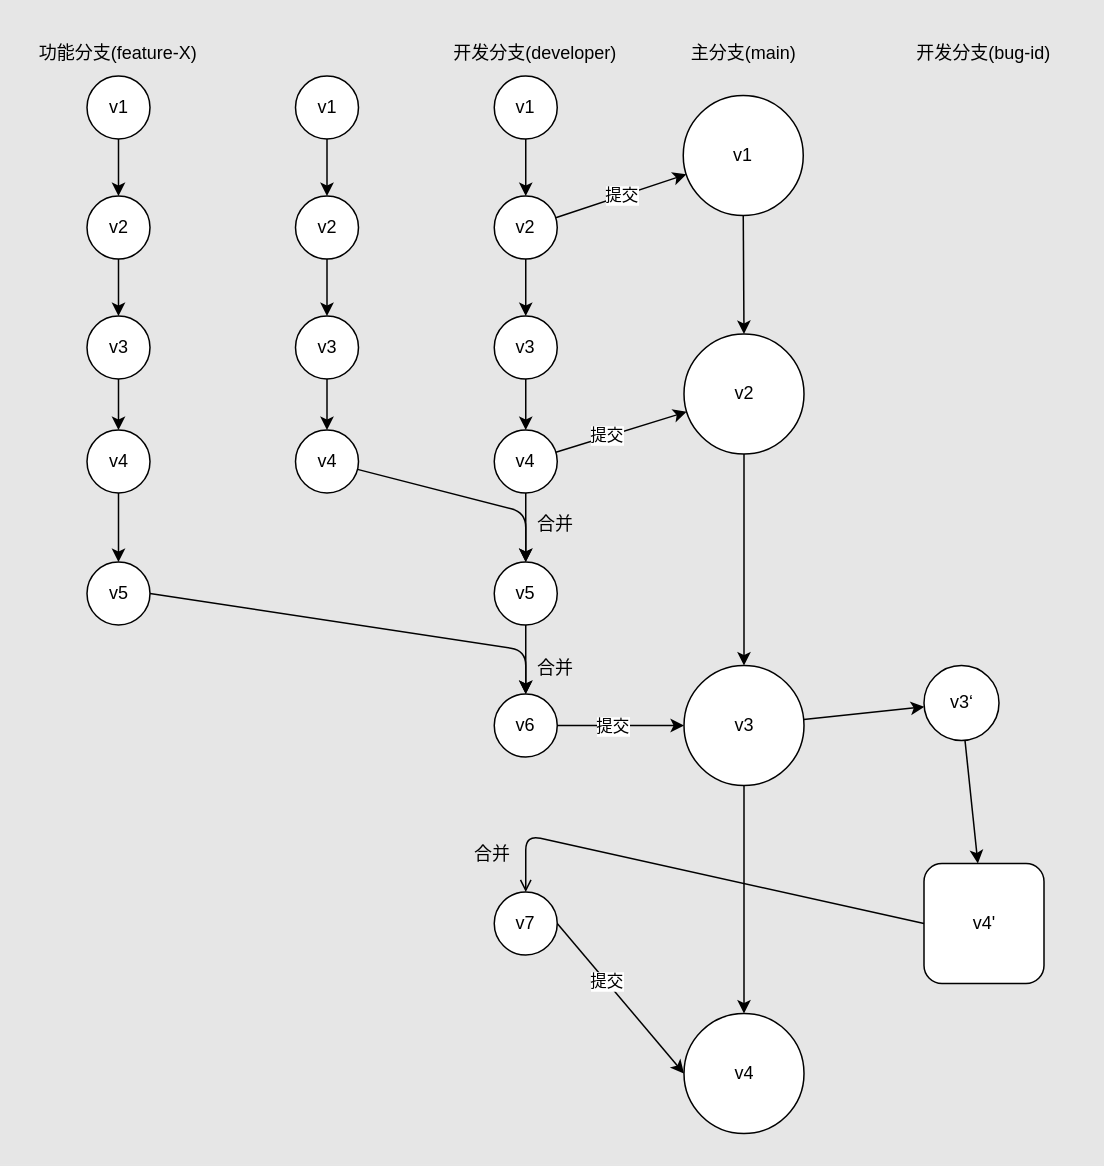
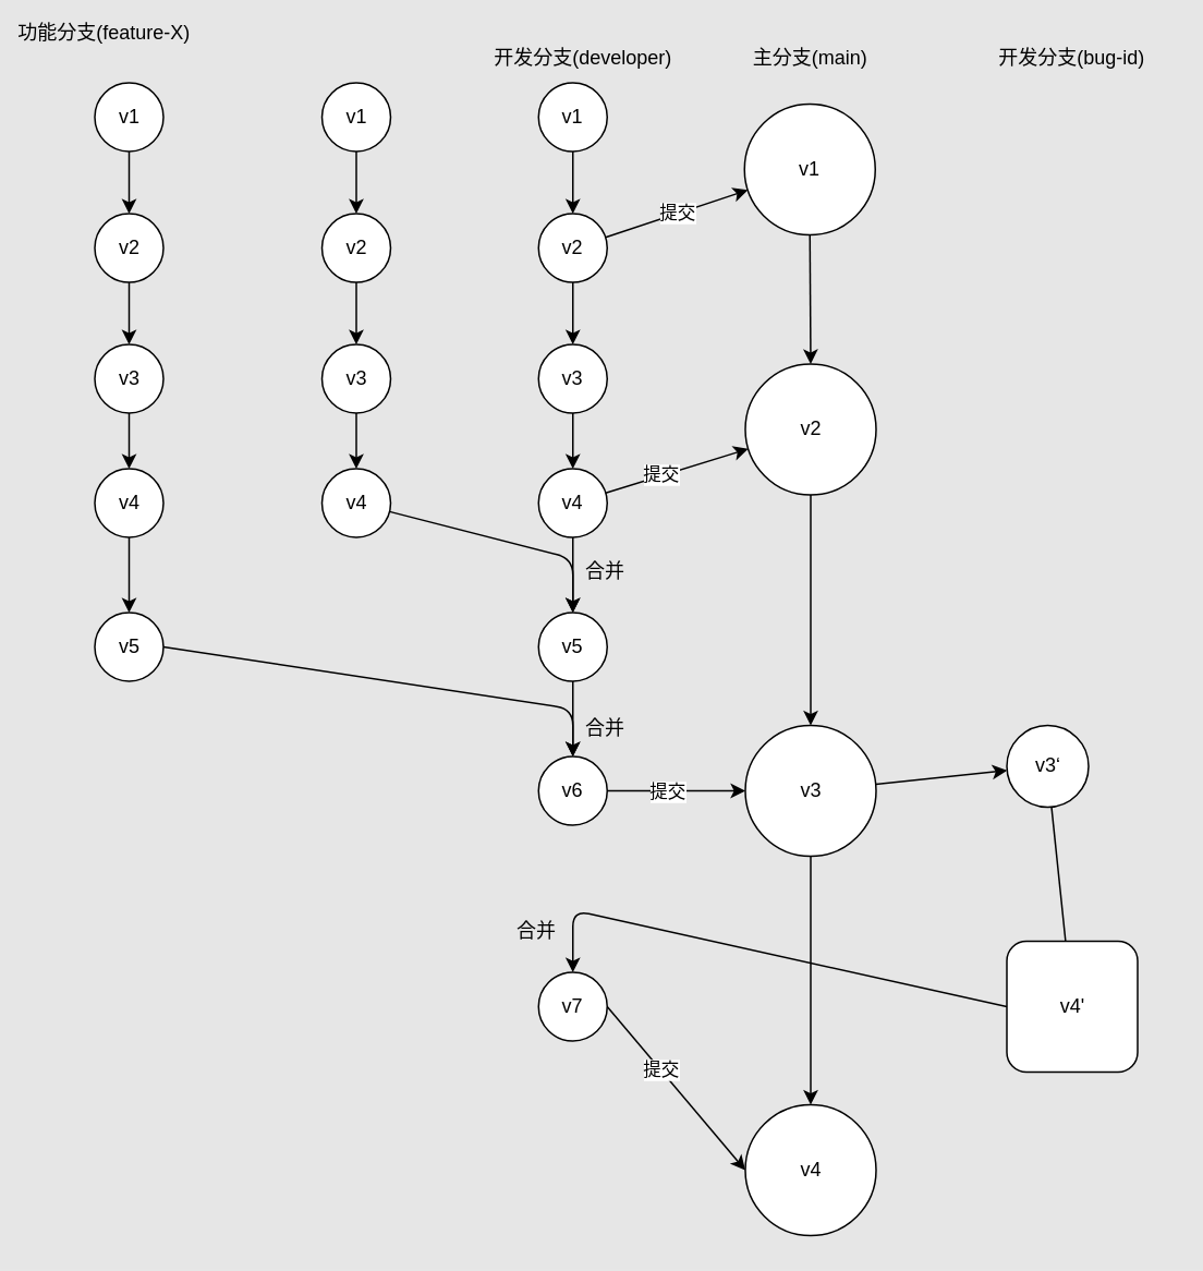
- <mxCell id="6" value="功能分支(feature-X)" style="text;html=1;align=center;verticalAlign=middle;whiteSpace=wrap;rounded=0;" vertex="1" parent="1"><mxGeometry x="20" y="20" width="117" height="30" as="geometry" /></mxCell>
+ <mxCell id="6" value="功能分支(feature-X)" style="text;html=1;align=center;verticalAlign=middle;whiteSpace=wrap;rounded=0;" vertex="1" parent="1"><mxGeometry x="5" y="5" width="117" height="30" as="geometry" /></mxCell>
- <mxCell id="50" value="" style="edgeStyle=none;html=1;" edge="1" parent="1" source="51" target="52"><mxGeometry relative="1" as="geometry" /></mxCell>
+ <mxCell id="50" value="" style="edgeStyle=none;html=1;endArrow=none;" edge="1" parent="1" source="51" target="52"><mxGeometry relative="1" as="geometry" /></mxCell>
- <mxCell id="54" value="" style="endArrow=open;html=1;exitX=0;exitY=0.5;exitDx=0;exitDy=0;entryX=0.5;entryY=0;entryDx=0;entryDy=0;" edge="1" parent="1" source="52" target="53"><mxGeometry width="50" height="50" relative="1" as="geometry"><mxPoint x="501" y="637" as="sourcePoint" /><mxPoint x="551" y="587" as="targetPoint" /><Array as="points"><mxPoint x="350" y="556" /></Array></mxGeometry></mxCell>
+ <mxCell id="54" value="" style="endArrow=classic;html=1;exitX=0;exitY=0.5;exitDx=0;exitDy=0;entryX=0.5;entryY=0;entryDx=0;entryDy=0;" edge="1" parent="1" source="52" target="53"><mxGeometry width="50" height="50" relative="1" as="geometry"><mxPoint x="501" y="637" as="sourcePoint" /><mxPoint x="551" y="587" as="targetPoint" /><Array as="points"><mxPoint x="350" y="556" /></Array></mxGeometry></mxCell>
